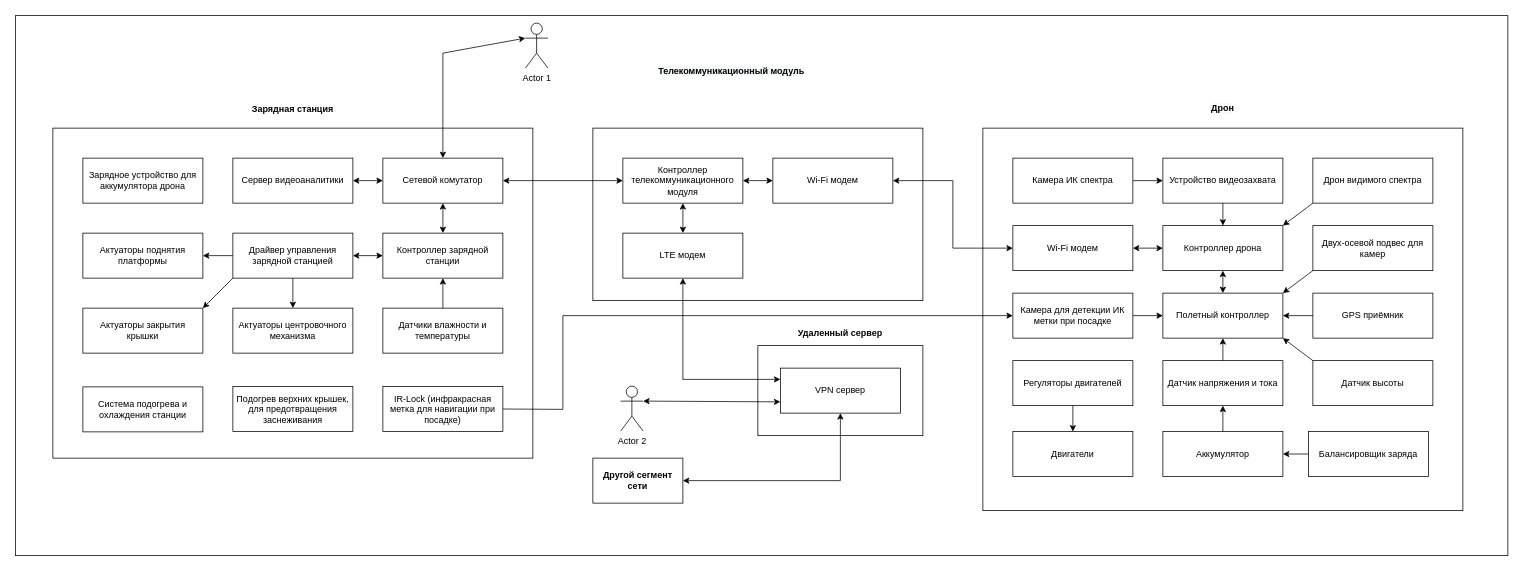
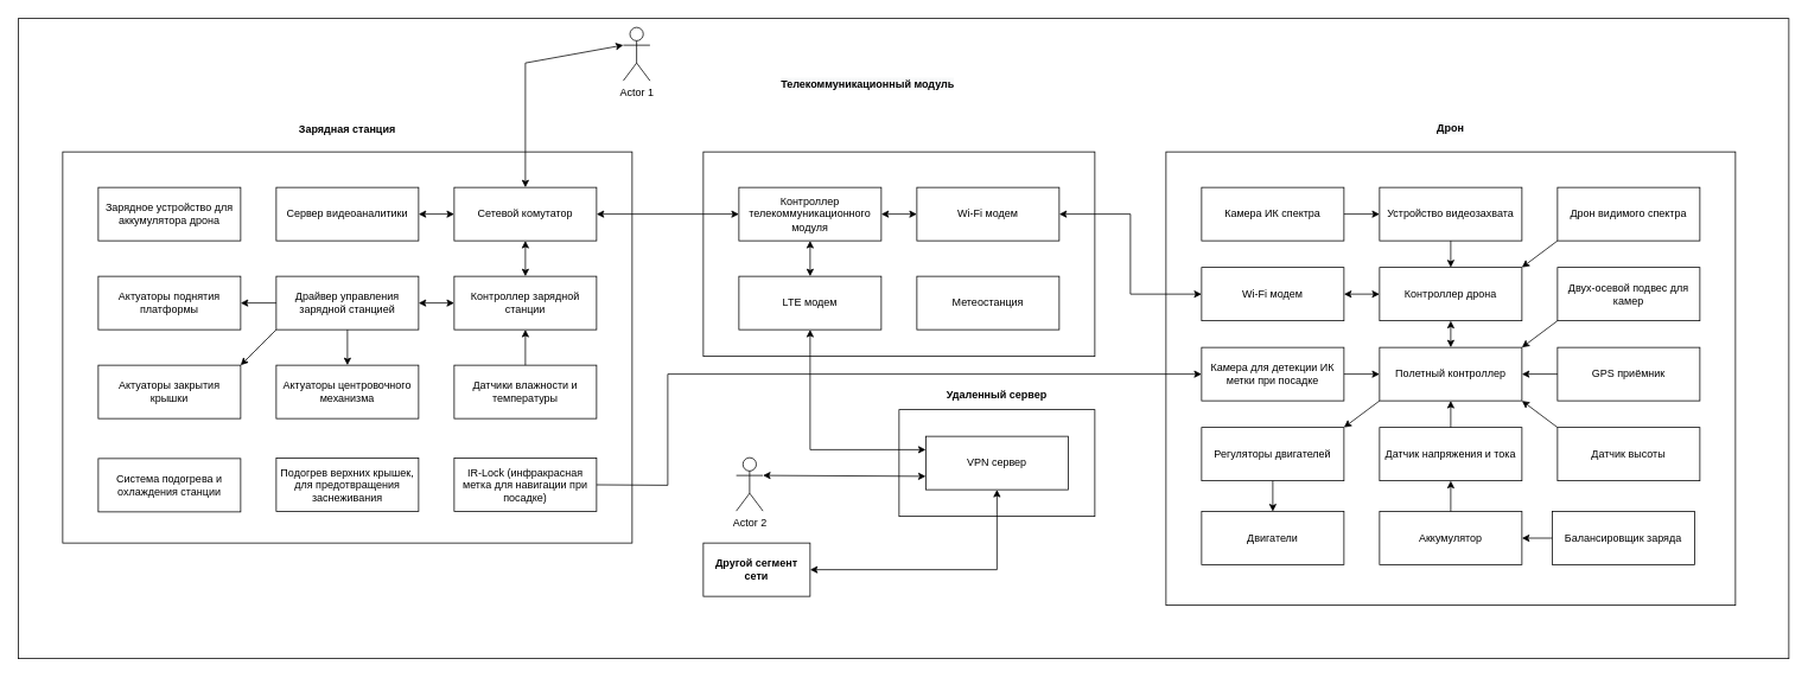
+ <mxCell id="73" value="Метеостанция" style="rounded=0;whiteSpace=wrap;html=1;" vertex="1" parent="1"><mxGeometry x="1030" y="310" width="160" height="60" as="geometry" /></mxCell>
+ <mxCell id="54" value="" style="endArrow=classic;html=1;rounded=0;exitX=0;exitY=1;exitDx=0;exitDy=0;entryX=1;entryY=0;entryDx=0;entryDy=0;" edge="1" parent="1" source="14" target="43"><mxGeometry width="50" height="50" relative="1" as="geometry"><mxPoint x="1680" y="540" as="sourcePoint" /><mxPoint x="1730" y="490" as="targetPoint" /></mxGeometry></mxCell>
